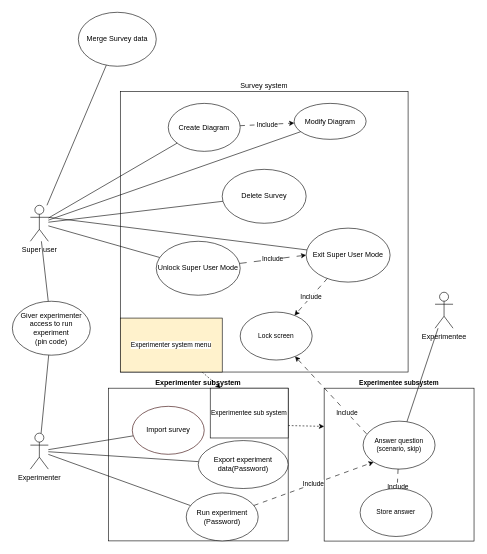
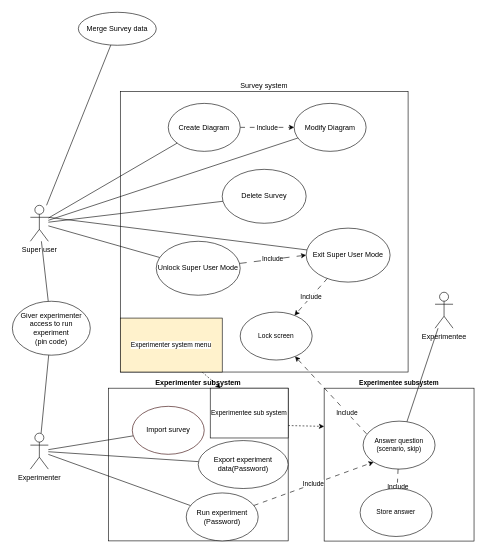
- <mxCell id="29" value="Merge Survey data" style="ellipse;whiteSpace=wrap;html=1;" vertex="1" parent="1"><mxGeometry x="130" y="20" width="130" height="90" as="geometry" /></mxCell>
+ <mxCell id="29" value="Merge Survey data" style="ellipse;whiteSpace=wrap;html=1;" vertex="1" parent="1"><mxGeometry x="130" y="20" width="130" height="55" as="geometry" /></mxCell>
- <mxCell id="5" value="Modify Diagram" style="ellipse;whiteSpace=wrap;html=1;" vertex="1" parent="1"><mxGeometry x="490" y="171.93" width="120" height="60" as="geometry" /></mxCell>
+ <mxCell id="5" value="Modify Diagram" style="ellipse;whiteSpace=wrap;html=1;" vertex="1" parent="1"><mxGeometry x="490" y="171.93" width="120" height="80" as="geometry" /></mxCell>
